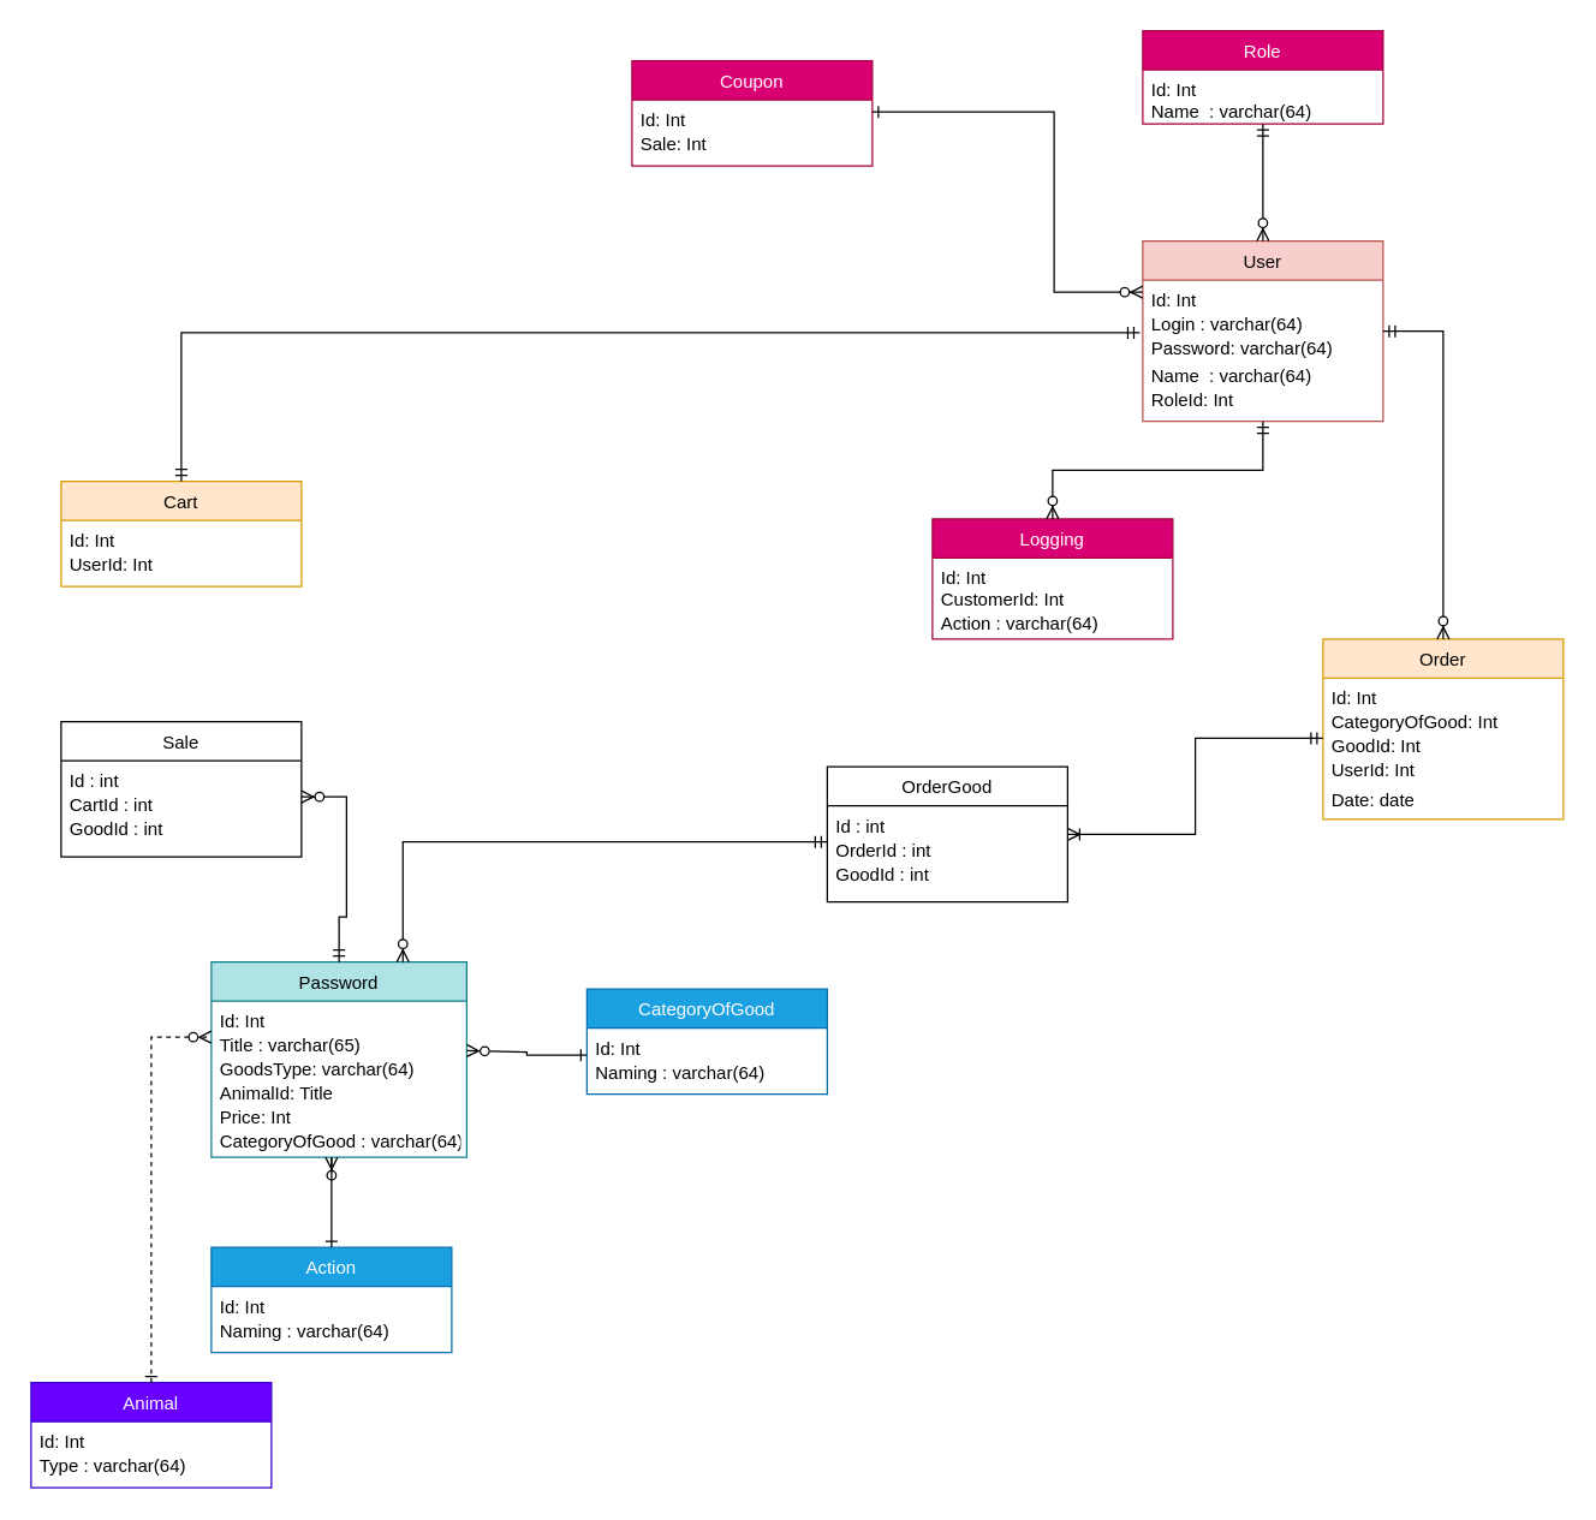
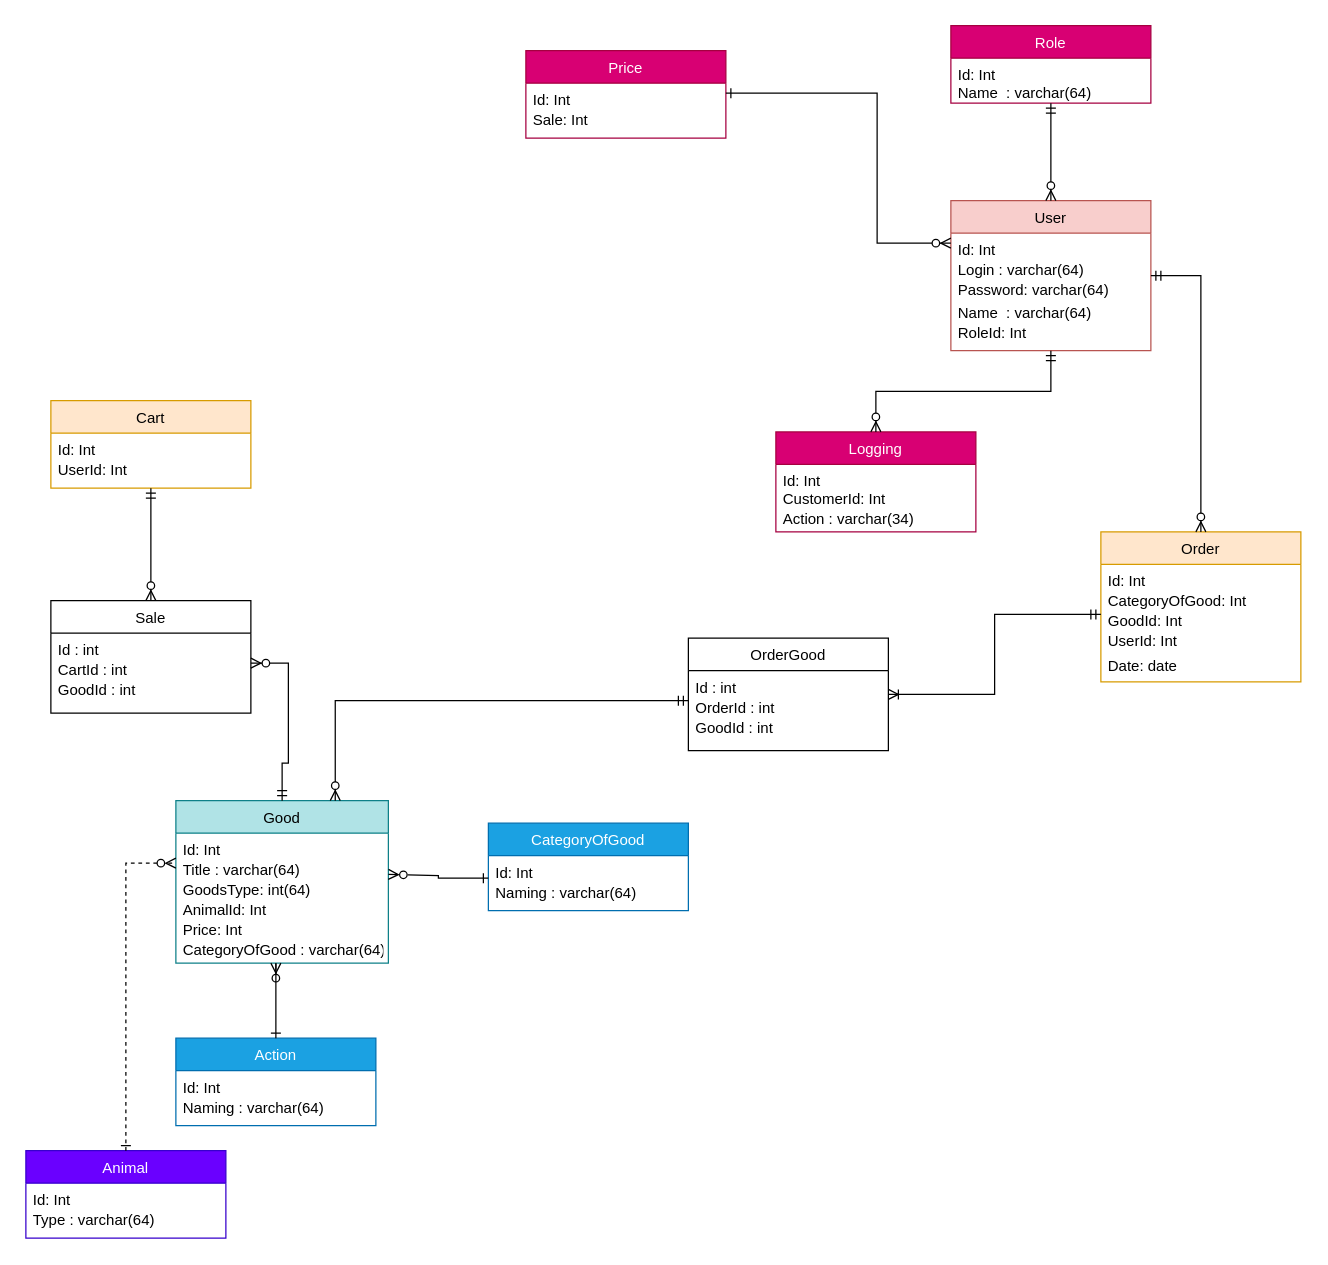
- <mxCell id="48" value="Coupon" style="swimlane;fontStyle=0;align=center;verticalAlign=top;childLayout=stackLayout;horizontal=1;startSize=26;horizontalStack=0;resizeParent=1;resizeLast=0;collapsible=1;marginBottom=0;rounded=0;shadow=0;strokeWidth=1;fillColor=#d80073;strokeColor=#A50040;fontColor=#ffffff;" parent="1" vertex="1"><mxGeometry x="420" y="40" width="160" height="70" as="geometry"><mxRectangle x="539" y="240" width="160" height="26" as="alternateBounds" /></mxGeometry></mxCell>
+ <mxCell id="48" value="Price" style="swimlane;fontStyle=0;align=center;verticalAlign=top;childLayout=stackLayout;horizontal=1;startSize=26;horizontalStack=0;resizeParent=1;resizeLast=0;collapsible=1;marginBottom=0;rounded=0;shadow=0;strokeWidth=1;fillColor=#d80073;strokeColor=#A50040;fontColor=#ffffff;" parent="1" vertex="1"><mxGeometry x="420" y="40" width="160" height="70" as="geometry"><mxRectangle x="539" y="240" width="160" height="26" as="alternateBounds" /></mxGeometry></mxCell>
- <mxCell id="40" value="" style="edgeStyle=orthogonalEdgeStyle;fontSize=12;html=1;endArrow=ERmandOne;startArrow=ERmandOne;rounded=0;entryX=-0.012;entryY=0.167;entryDx=0;entryDy=0;entryPerimeter=0;exitX=0.5;exitY=0;exitDx=0;exitDy=0;" parent="1" source="21" target="5" edge="1"><mxGeometry width="100" height="100" relative="1" as="geometry"><mxPoint x="150" y="360" as="sourcePoint" /><mxPoint x="250" y="220" as="targetPoint" /></mxGeometry></mxCell>
- <mxCell id="45" value="Action : varchar(64)&#10;" style="text;align=left;verticalAlign=top;spacingLeft=4;spacingRight=4;overflow=hidden;rotatable=0;points=[[0,0.5],[1,0.5]];portConstraint=eastwest;" parent="42" vertex="1"><mxGeometry y="56" width="160" height="16" as="geometry" /></mxCell>
+ <mxCell id="45" value="Action : varchar(34)&#10;" style="text;align=left;verticalAlign=top;spacingLeft=4;spacingRight=4;overflow=hidden;rotatable=0;points=[[0,0.5],[1,0.5]];portConstraint=eastwest;" parent="42" vertex="1"><mxGeometry y="56" width="160" height="16" as="geometry" /></mxCell>
+ <mxCell id="57" value="" style="edgeStyle=orthogonalEdgeStyle;fontSize=12;html=1;endArrow=ERzeroToMany;startArrow=ERmandOne;rounded=0;exitX=0.5;exitY=1;exitDx=0;exitDy=0;entryX=0.5;entryY=0;entryDx=0;entryDy=0;" edge="1" parent="1" source="21" target="52"><mxGeometry width="100" height="100" relative="1" as="geometry"><mxPoint x="250" y="404.75" as="sourcePoint" /><mxPoint x="350" y="304.75" as="targetPoint" /></mxGeometry></mxCell>
- <mxCell id="14" value="Password" style="swimlane;fontStyle=0;align=center;verticalAlign=top;childLayout=stackLayout;horizontal=1;startSize=26;horizontalStack=0;resizeParent=1;resizeLast=0;collapsible=1;marginBottom=0;rounded=0;shadow=0;strokeWidth=1;fillColor=#b0e3e6;strokeColor=#0e8088;" parent="1" vertex="1"><mxGeometry x="140" y="640" width="170" height="130" as="geometry"><mxRectangle x="740" y="660" width="160" height="26" as="alternateBounds" /></mxGeometry></mxCell>
+ <mxCell id="14" value="Good" style="swimlane;fontStyle=0;align=center;verticalAlign=top;childLayout=stackLayout;horizontal=1;startSize=26;horizontalStack=0;resizeParent=1;resizeLast=0;collapsible=1;marginBottom=0;rounded=0;shadow=0;strokeWidth=1;fillColor=#b0e3e6;strokeColor=#0e8088;" parent="1" vertex="1"><mxGeometry x="140" y="640" width="170" height="130" as="geometry"><mxRectangle x="740" y="660" width="160" height="26" as="alternateBounds" /></mxGeometry></mxCell>
- <mxCell id="16" value="Title : varchar(65)" style="text;align=left;verticalAlign=top;spacingLeft=4;spacingRight=4;overflow=hidden;rotatable=0;points=[[0,0.5],[1,0.5]];portConstraint=eastwest;rounded=0;shadow=0;html=0;" parent="14" vertex="1"><mxGeometry y="42" width="170" height="16" as="geometry" /></mxCell>
+ <mxCell id="16" value="Title : varchar(64)" style="text;align=left;verticalAlign=top;spacingLeft=4;spacingRight=4;overflow=hidden;rotatable=0;points=[[0,0.5],[1,0.5]];portConstraint=eastwest;rounded=0;shadow=0;html=0;" parent="14" vertex="1"><mxGeometry y="42" width="170" height="16" as="geometry" /></mxCell>
- <mxCell id="17" value="GoodsType: varchar(64)" style="text;align=left;verticalAlign=top;spacingLeft=4;spacingRight=4;overflow=hidden;rotatable=0;points=[[0,0.5],[1,0.5]];portConstraint=eastwest;rounded=0;shadow=0;html=0;" parent="14" vertex="1"><mxGeometry y="58" width="170" height="16" as="geometry" /></mxCell>
+ <mxCell id="17" value="GoodsType: int(64)" style="text;align=left;verticalAlign=top;spacingLeft=4;spacingRight=4;overflow=hidden;rotatable=0;points=[[0,0.5],[1,0.5]];portConstraint=eastwest;rounded=0;shadow=0;html=0;" parent="14" vertex="1"><mxGeometry y="58" width="170" height="16" as="geometry" /></mxCell>
- <mxCell id="18" value="AnimalId: Title" style="text;align=left;verticalAlign=top;spacingLeft=4;spacingRight=4;overflow=hidden;rotatable=0;points=[[0,0.5],[1,0.5]];portConstraint=eastwest;rounded=0;shadow=0;html=0;" parent="14" vertex="1"><mxGeometry y="74" width="170" height="16" as="geometry" /></mxCell>
+ <mxCell id="18" value="AnimalId: Int" style="text;align=left;verticalAlign=top;spacingLeft=4;spacingRight=4;overflow=hidden;rotatable=0;points=[[0,0.5],[1,0.5]];portConstraint=eastwest;rounded=0;shadow=0;html=0;" parent="14" vertex="1"><mxGeometry y="74" width="170" height="16" as="geometry" /></mxCell>
